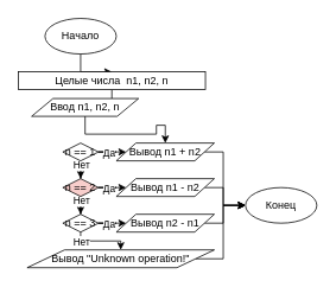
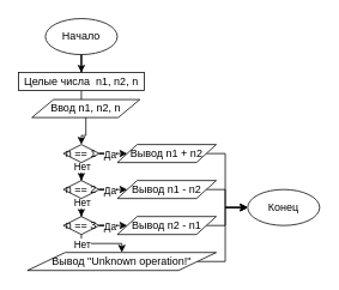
- <mxCell id="5" value="Целые числа&amp;nbsp; n1, n2, n" style="rounded=0;whiteSpace=wrap;html=1;" vertex="1" parent="1"><mxGeometry x="20" y="80" width="210" height="20" as="geometry" /></mxCell>
+ <mxCell id="5" value="Целые числа&amp;nbsp; n1, n2, n" style="rounded=0;whiteSpace=wrap;html=1;" vertex="1" parent="1"><mxGeometry x="20" y="80" width="140" height="20" as="geometry" /></mxCell>
- <mxCell id="6" style="edgeStyle=orthogonalEdgeStyle;rounded=0;orthogonalLoop=1;jettySize=auto;html=1;" edge="1" parent="1" source="7" target="14"><mxGeometry relative="1" as="geometry" /></mxCell>
+ <mxCell id="6" style="edgeStyle=orthogonalEdgeStyle;rounded=0;orthogonalLoop=1;jettySize=auto;html=1;entryX=0.5;entryY=0;entryDx=0;entryDy=0;" edge="1" parent="1" source="7" target="12"><mxGeometry relative="1" as="geometry" /></mxCell>
- <mxCell id="19" value="n == 2" style="rhombus;whiteSpace=wrap;html=1;fillColor=#f8cecc;" vertex="1" parent="1"><mxGeometry x="70" y="200" width="40" height="20" as="geometry" /></mxCell>
+ <mxCell id="19" value="n == 2" style="rhombus;whiteSpace=wrap;html=1;" vertex="1" parent="1"><mxGeometry x="70" y="200" width="40" height="20" as="geometry" /></mxCell>
